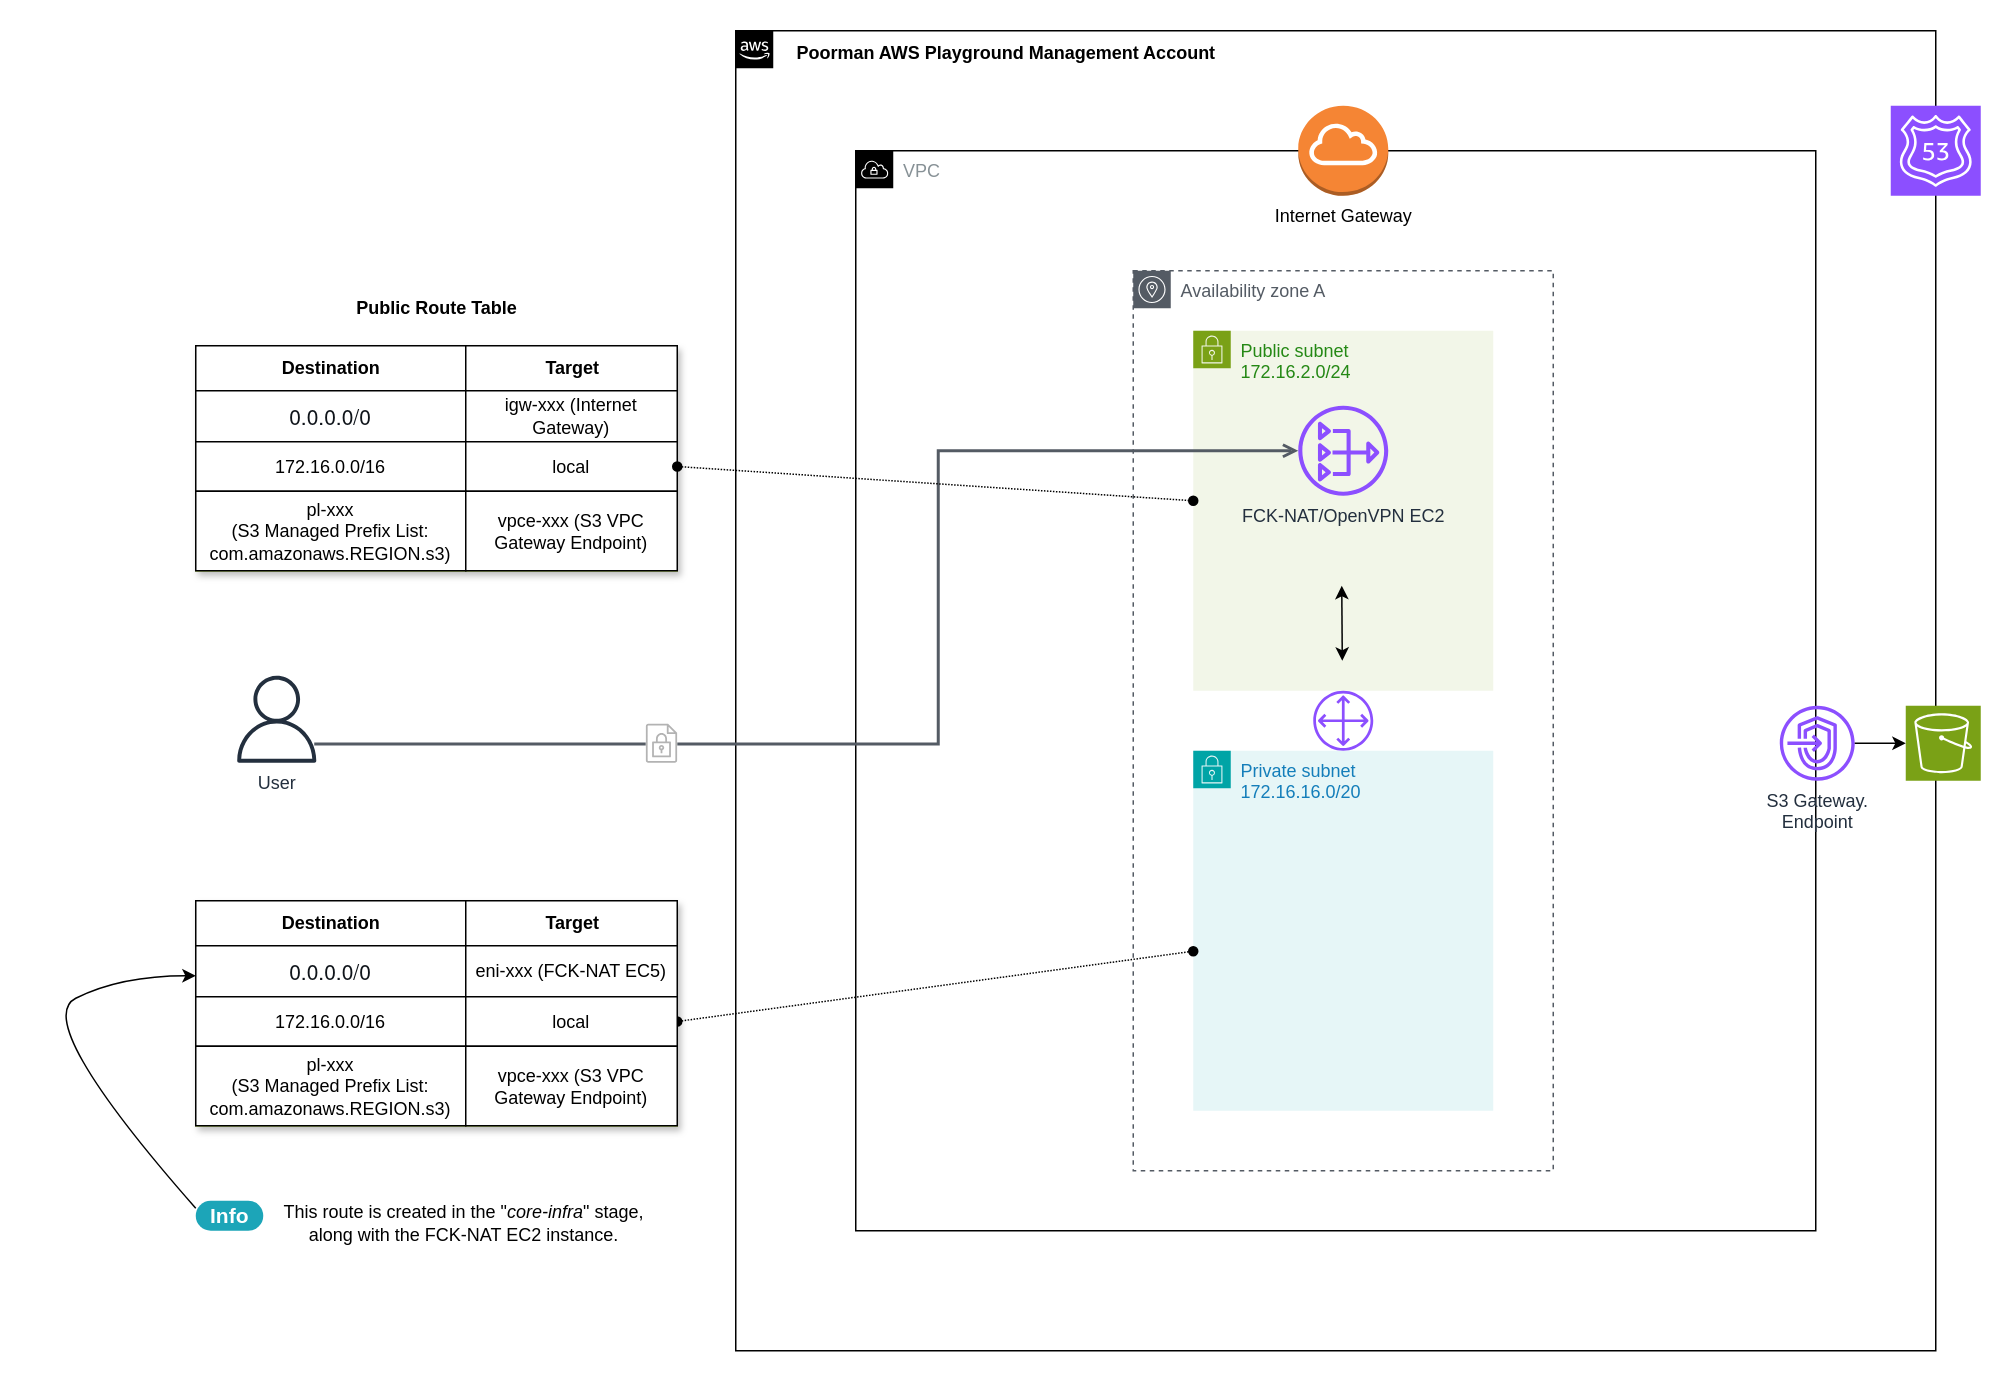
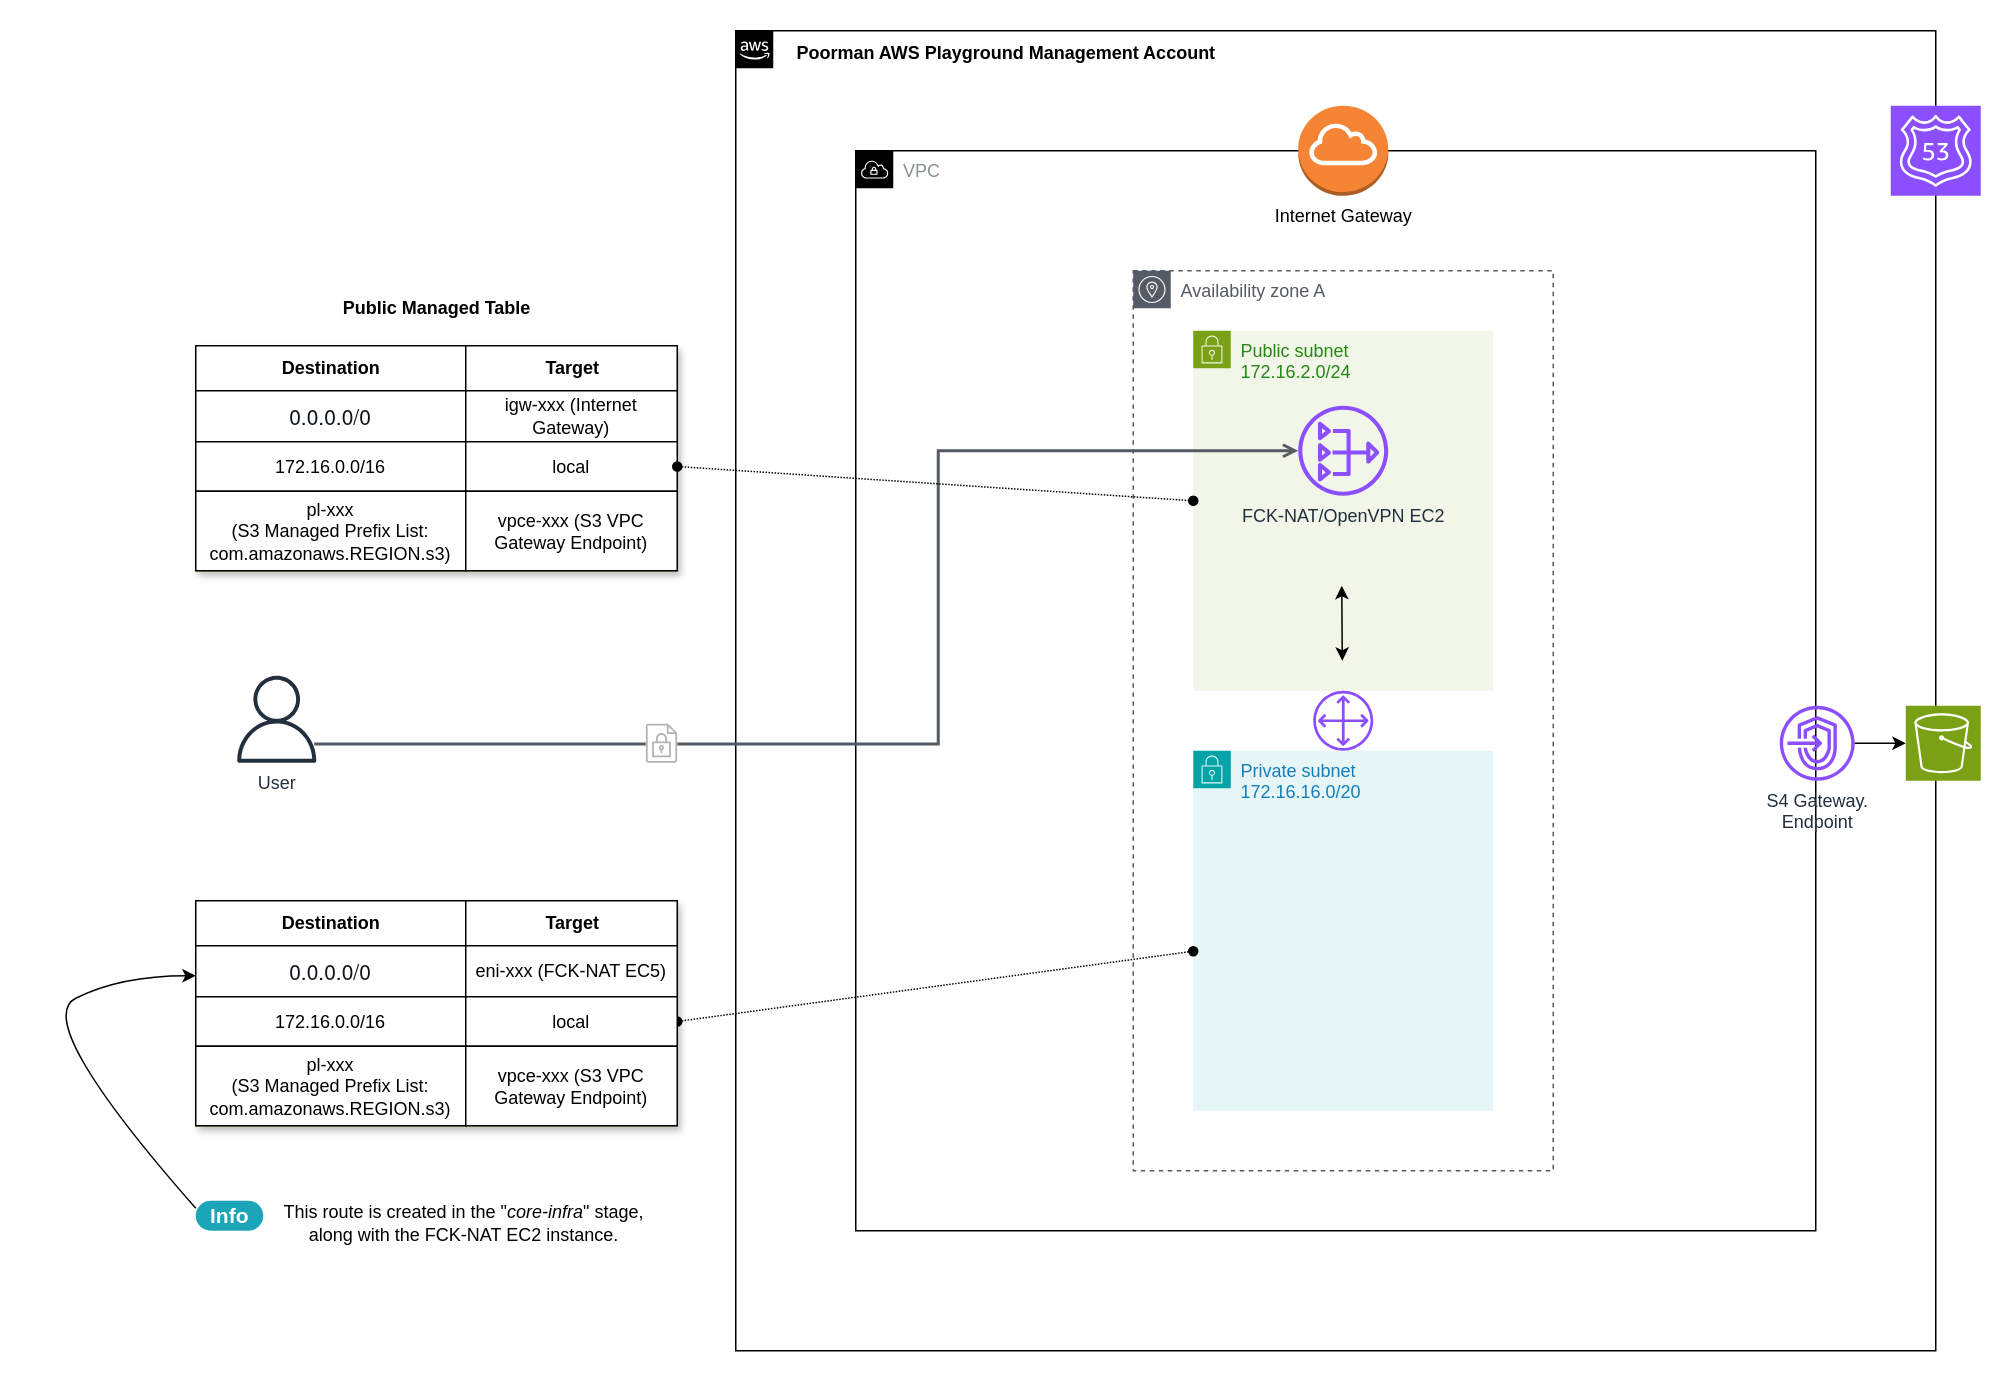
- <mxCell id="53" value="&lt;b&gt;Public Route Table&lt;/b&gt;" style="text;html=1;align=center;verticalAlign=middle;whiteSpace=wrap;rounded=0;" vertex="1" parent="1"><mxGeometry x="150.5" y="190" width="280" height="30" as="geometry" /></mxCell>
+ <mxCell id="53" value="&lt;b&gt;Public Managed Table&lt;/b&gt;" style="text;html=1;align=center;verticalAlign=middle;whiteSpace=wrap;rounded=0;" vertex="1" parent="1"><mxGeometry x="150.5" y="190" width="280" height="30" as="geometry" /></mxCell>
- <mxCell id="12" value="S3 Gateway.&lt;br&gt;Endpoint" style="sketch=0;outlineConnect=0;fontColor=#232F3E;gradientColor=none;fillColor=#8C4FFF;strokeColor=none;dashed=0;verticalLabelPosition=bottom;verticalAlign=top;align=center;html=1;fontSize=12;fontStyle=0;aspect=fixed;pointerEvents=1;shape=mxgraph.aws4.endpoints;" parent="2" vertex="1"><mxGeometry x="696" y="450" width="50" height="50" as="geometry" /></mxCell>
+ <mxCell id="12" value="S4 Gateway.&lt;br&gt;Endpoint" style="sketch=0;outlineConnect=0;fontColor=#232F3E;gradientColor=none;fillColor=#8C4FFF;strokeColor=none;dashed=0;verticalLabelPosition=bottom;verticalAlign=top;align=center;html=1;fontSize=12;fontStyle=0;aspect=fixed;pointerEvents=1;shape=mxgraph.aws4.endpoints;" parent="2" vertex="1"><mxGeometry x="696" y="450" width="50" height="50" as="geometry" /></mxCell>
